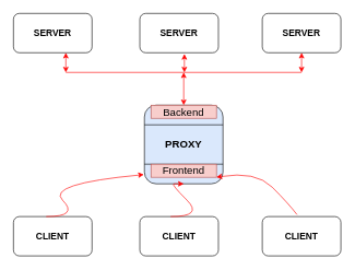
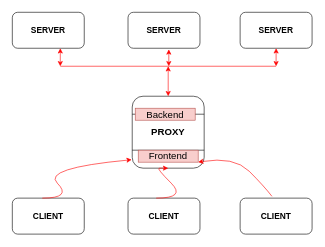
- <mxCell id="20" value="Backend" style="text;html=1;strokeColor=#b85450;fillColor=#f8cecc;align=center;verticalAlign=middle;whiteSpace=wrap;rounded=0;fontSize=16;" vertex="1" parent="1"><mxGeometry x="230" y="160" width="100" height="20" as="geometry" /></mxCell>
+ <mxCell id="20" value="Backend" style="text;html=1;strokeColor=#b85450;fillColor=#f8cecc;align=center;verticalAlign=middle;whiteSpace=wrap;rounded=0;fontSize=16;" vertex="1" parent="1"><mxGeometry x="225" y="180" width="100" height="20" as="geometry" /></mxCell>
- <mxCell id="5" value="PROXY" style="rounded=1;whiteSpace=wrap;html=1;fontStyle=1;fontSize=16;fillColor=#dae8fc;" vertex="1" parent="1"><mxGeometry x="220" y="160" width="120" height="120" as="geometry" /></mxCell>
+ <mxCell id="5" value="PROXY" style="rounded=1;whiteSpace=wrap;html=1;fontStyle=1;fontSize=16;" vertex="1" parent="1"><mxGeometry x="220" y="160" width="120" height="120" as="geometry" /></mxCell>
